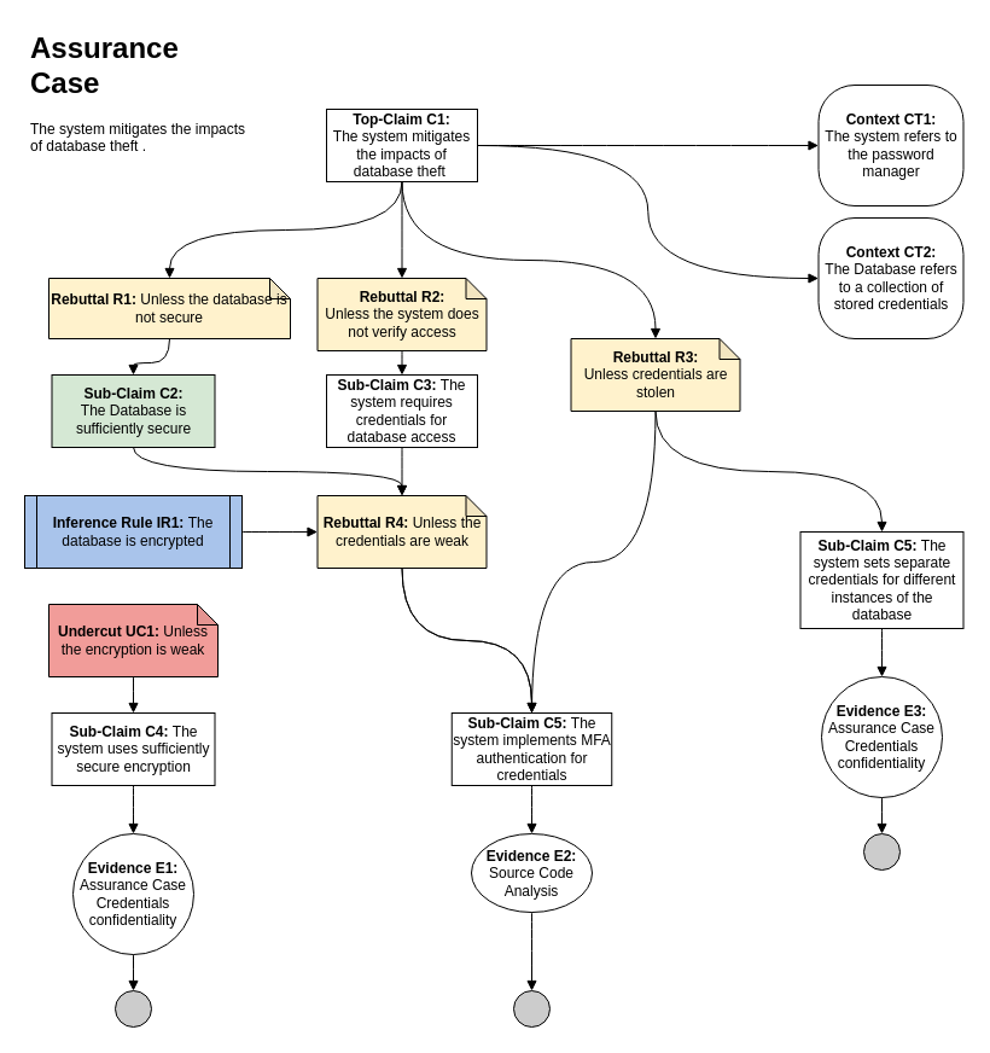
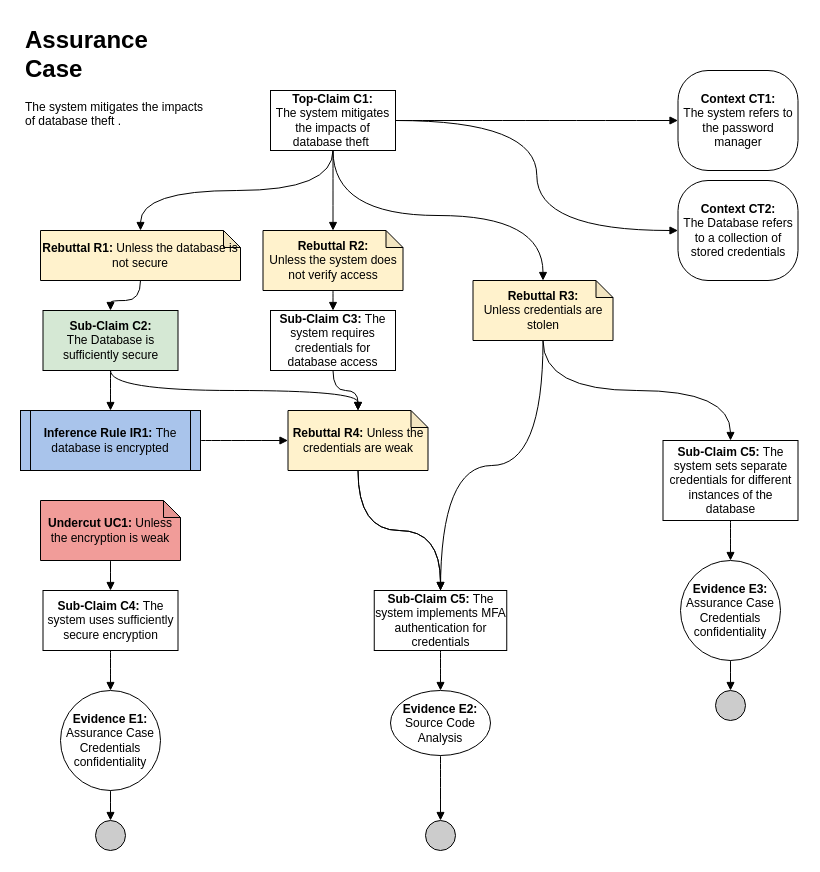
+ <mxCell id="4" style="edgeStyle=orthogonalEdgeStyle;curved=1;rounded=0;orthogonalLoop=1;jettySize=auto;html=1;exitX=0.5;exitY=1;exitDx=0;exitDy=0;endArrow=block;endFill=1;" parent="1" source="9" target="11" edge="1"><mxGeometry relative="1" as="geometry" /></mxCell>
- <mxCell id="35" value="&lt;b&gt;Rebuttal R4: &lt;/b&gt;Unless the credentials are weak" style="shape=note;whiteSpace=wrap;html=1;backgroundOutline=1;darkOpacity=0.05;size=17;fillColor=#FFF2CC;" parent="1" vertex="1"><mxGeometry x="262.5" y="410" width="140" height="60" as="geometry" /></mxCell>
+ <mxCell id="35" value="&lt;b&gt;Rebuttal R4: &lt;/b&gt;Unless the credentials are weak" style="shape=note;whiteSpace=wrap;html=1;backgroundOutline=1;darkOpacity=0.05;size=17;fillColor=#FFF2CC;" parent="1" vertex="1"><mxGeometry x="287.5" y="410" width="140" height="60" as="geometry" /></mxCell>
